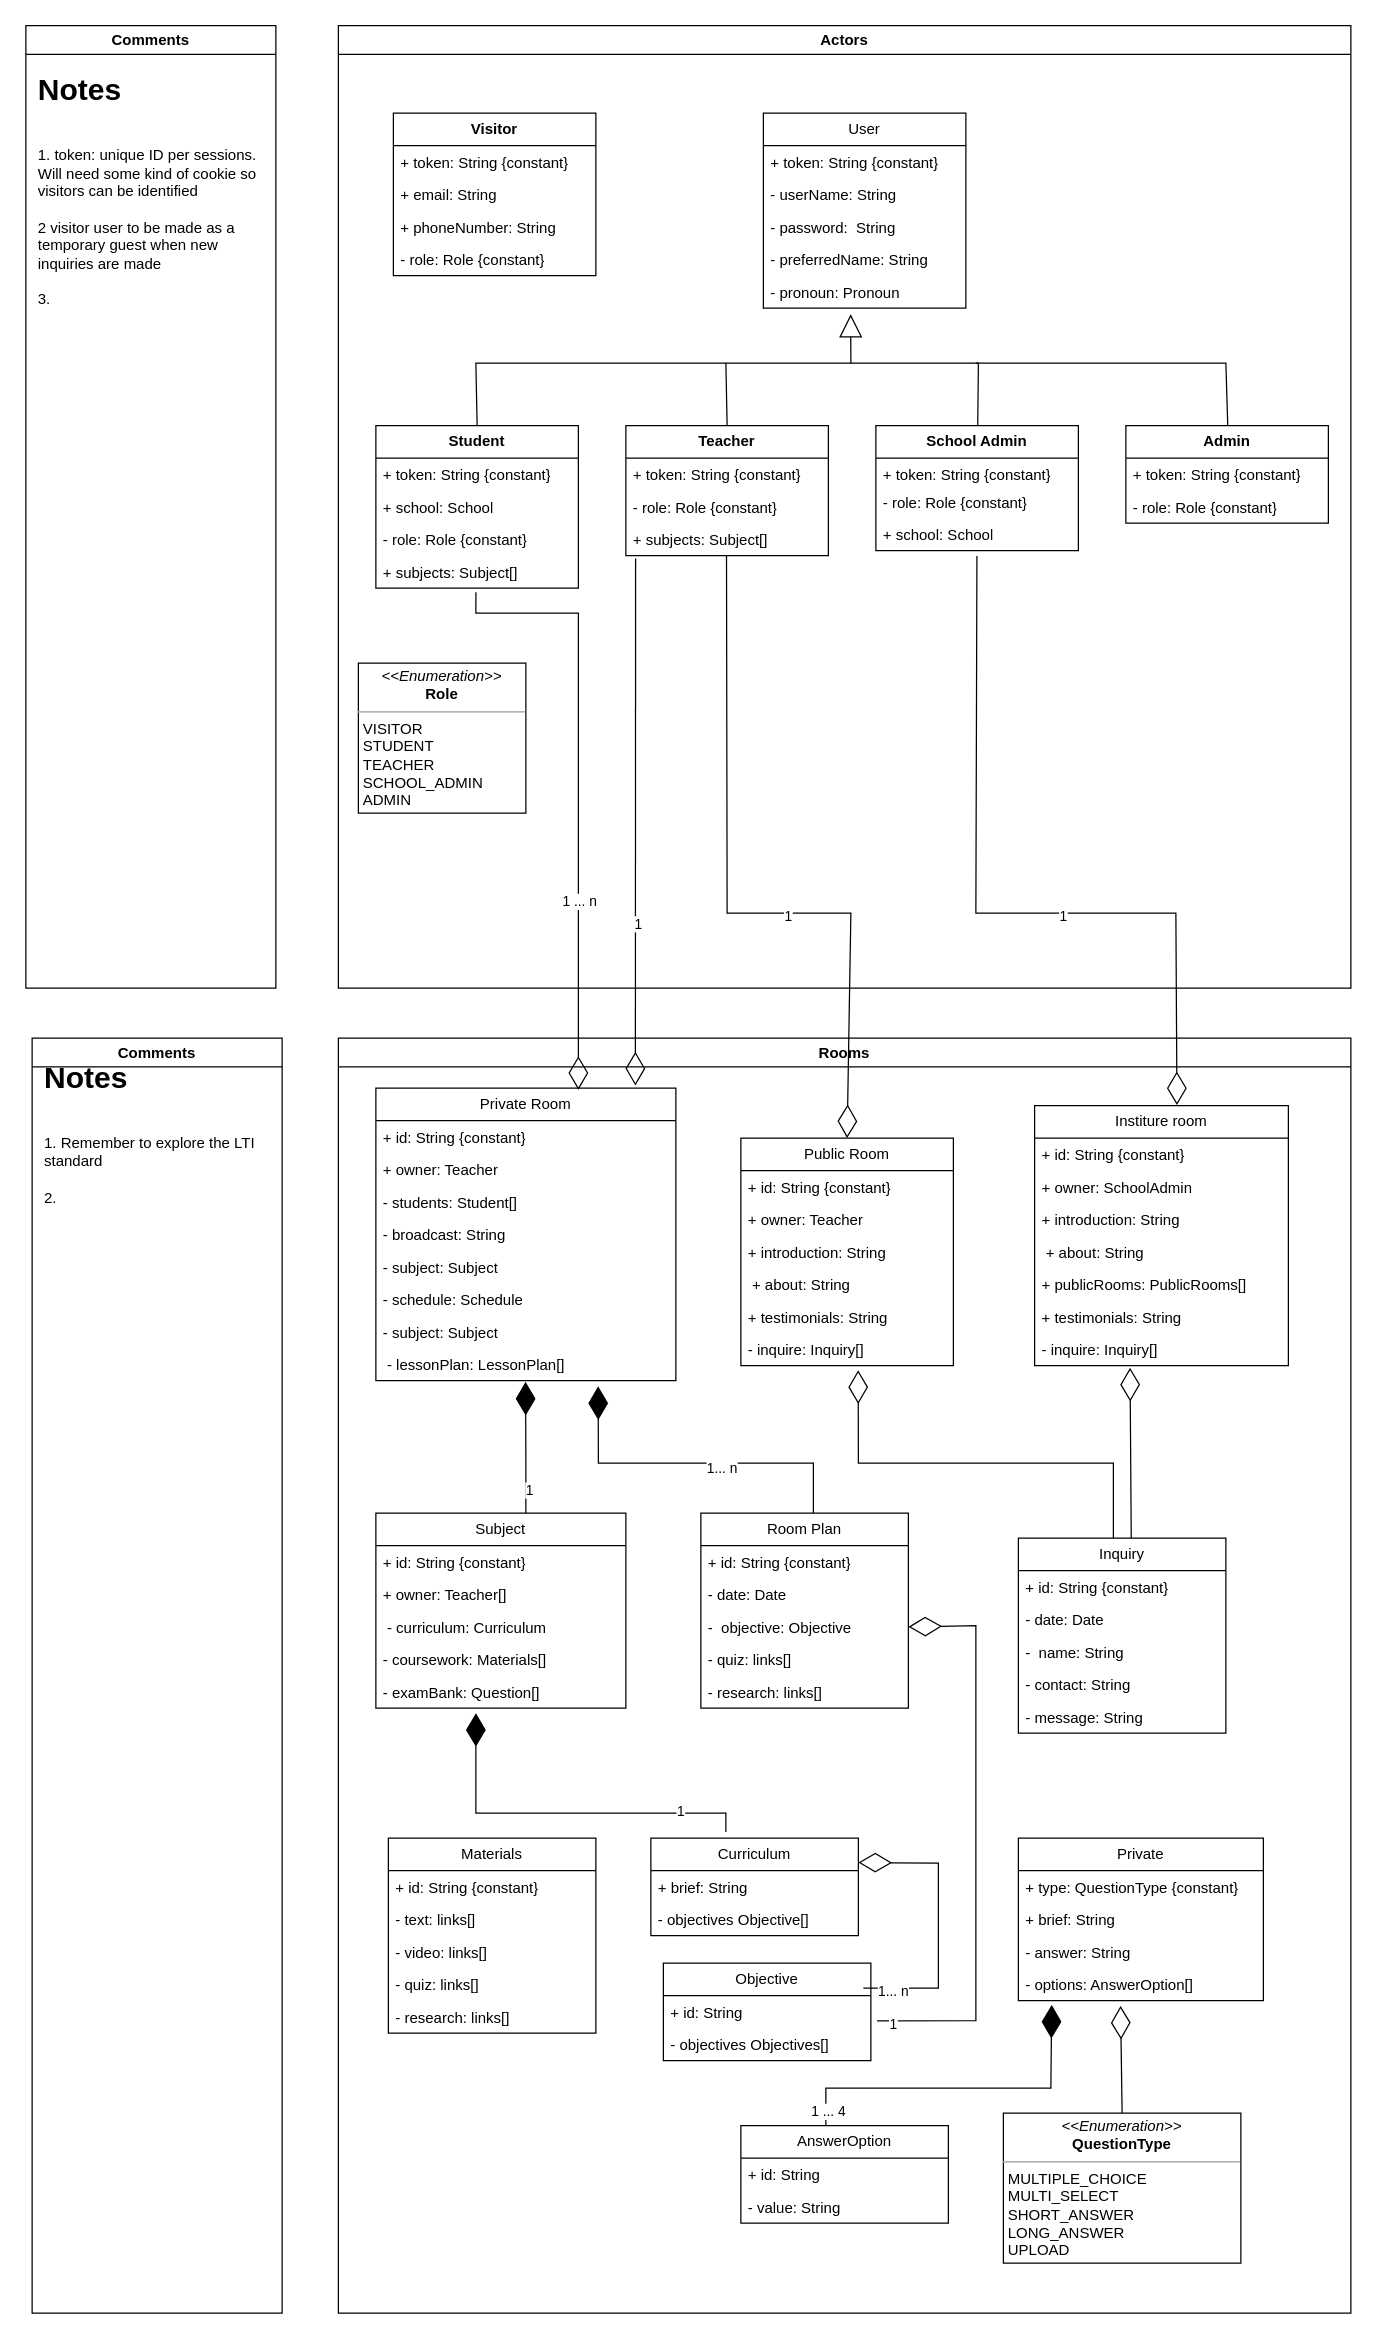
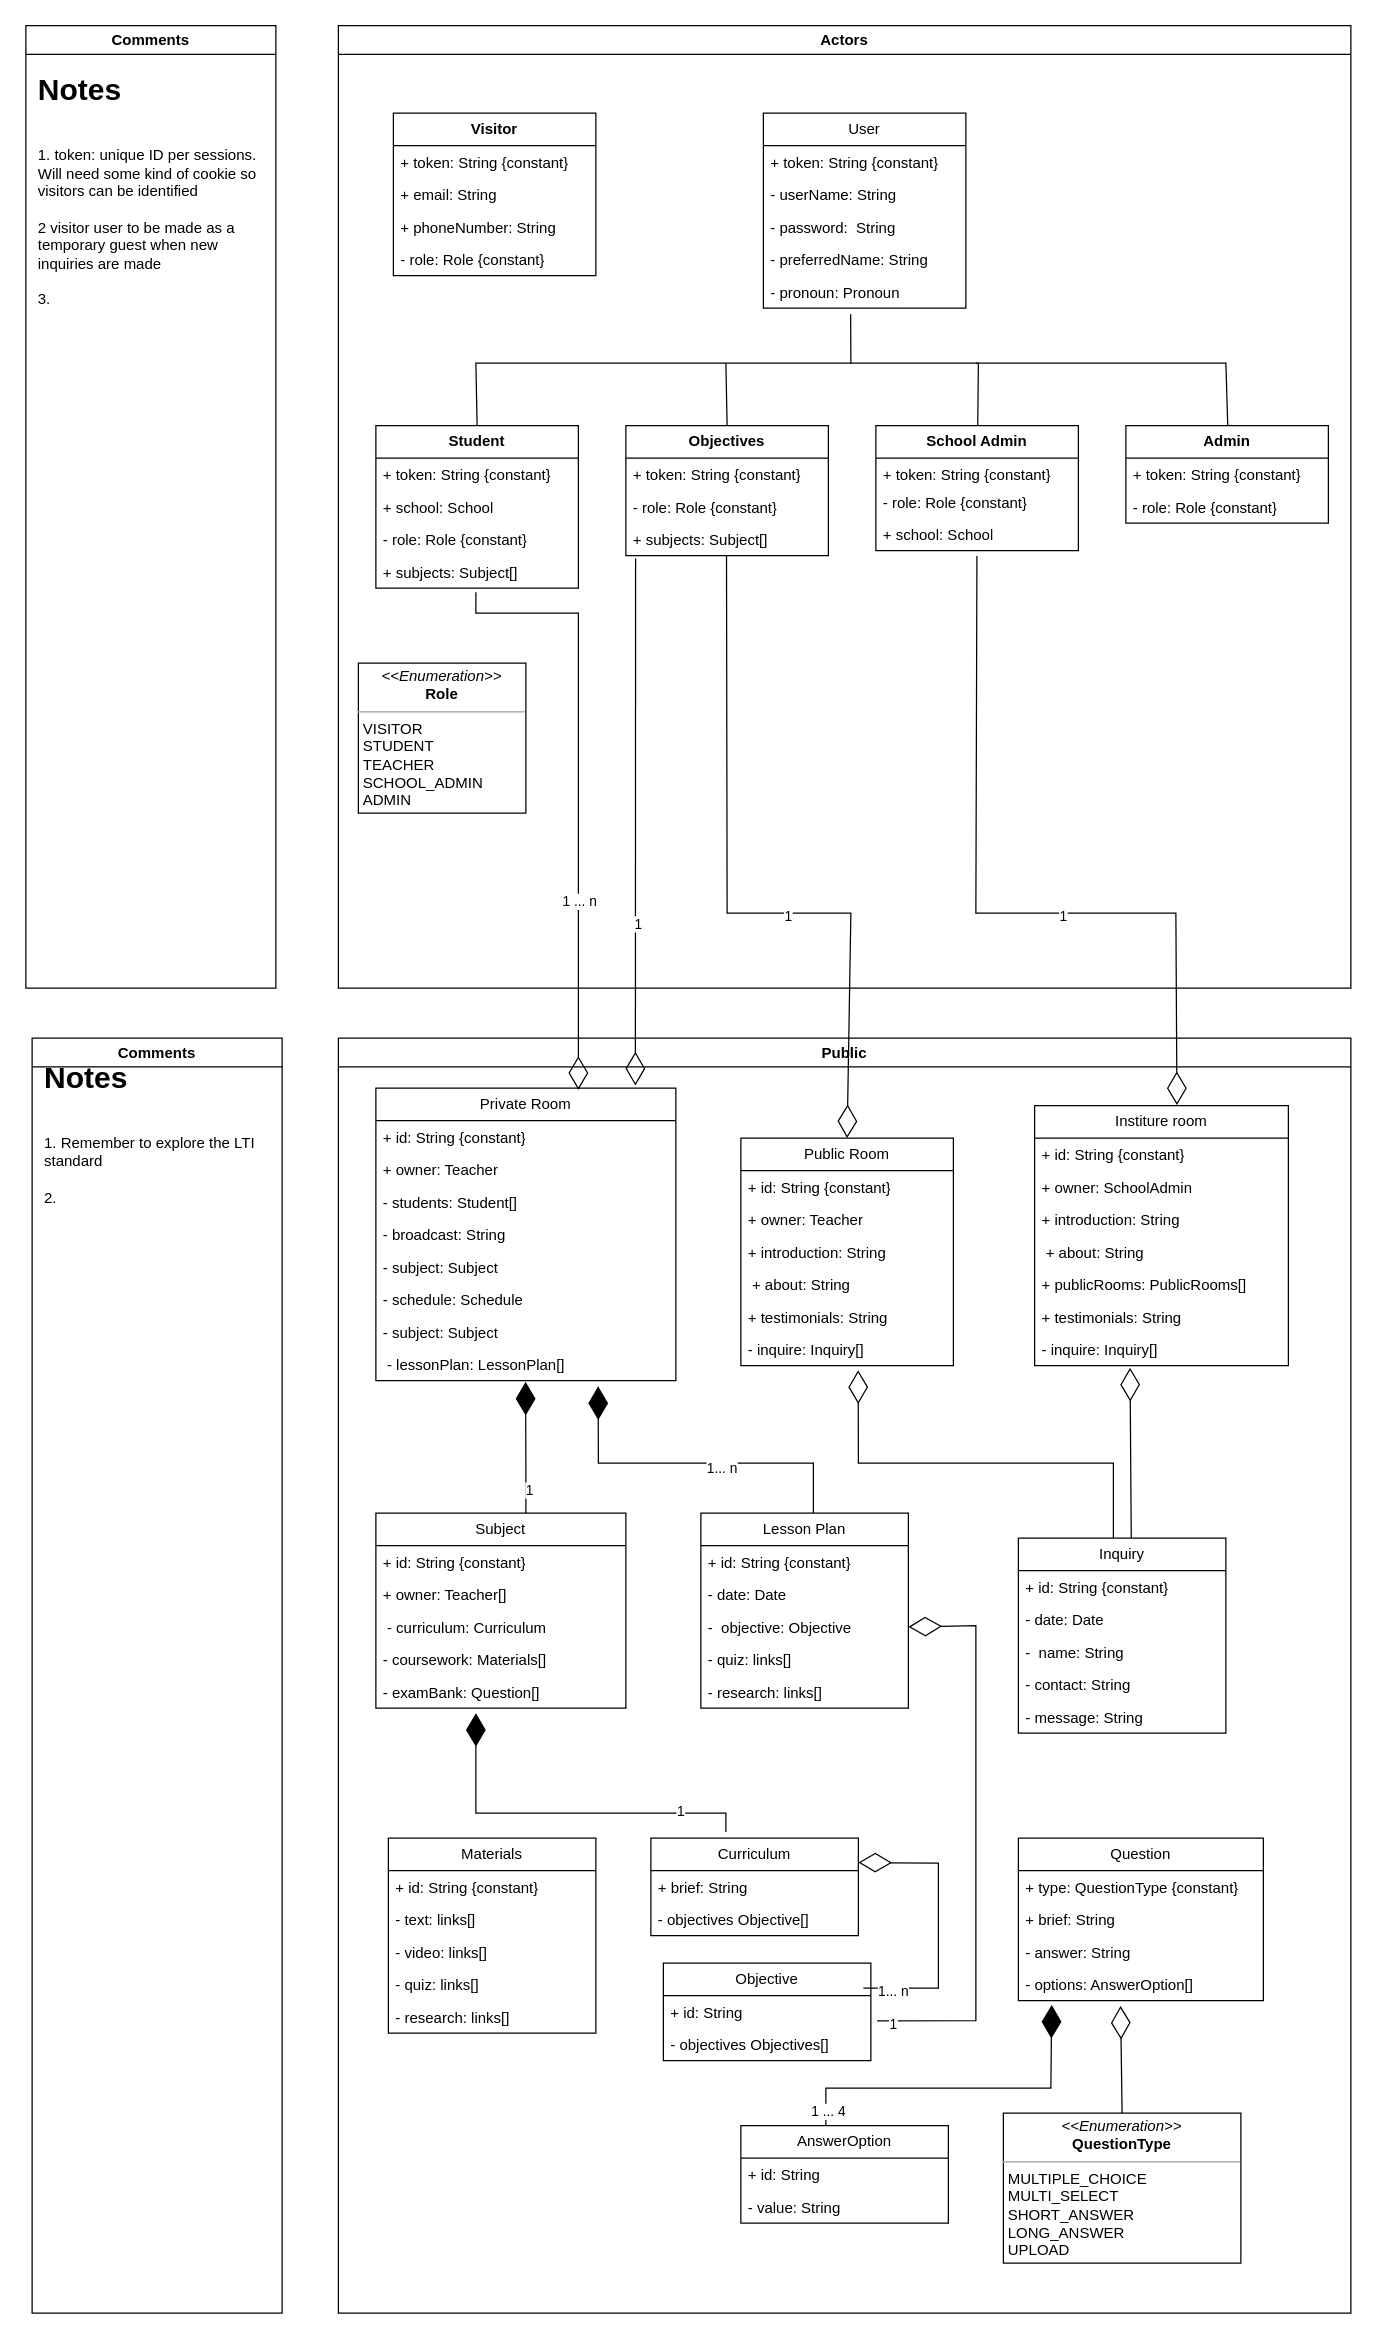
- <mxCell id="31" value="" style="endArrow=block;endSize=16;endFill=0;html=1;rounded=0;exitX=0.5;exitY=0;exitDx=0;exitDy=0;entryX=0.431;entryY=1.187;entryDx=0;entryDy=0;entryPerimeter=0;" parent="2" source="3" target="29" edge="1"><mxGeometry width="160" relative="1" as="geometry"><mxPoint x="280" y="500" as="sourcePoint" /><mxPoint x="440" y="500" as="targetPoint" /><Array as="points"><mxPoint x="110" y="270" /><mxPoint x="410" y="270" /></Array></mxGeometry></mxCell>
+ <mxCell id="31" value="" style="endArrow=none;endSize=16;endFill=0;html=1;rounded=0;exitX=0.5;exitY=0;exitDx=0;exitDy=0;entryX=0.431;entryY=1.187;entryDx=0;entryDy=0;entryPerimeter=0;" parent="2" source="3" target="29" edge="1"><mxGeometry width="160" relative="1" as="geometry"><mxPoint x="280" y="500" as="sourcePoint" /><mxPoint x="440" y="500" as="targetPoint" /><Array as="points"><mxPoint x="110" y="270" /><mxPoint x="410" y="270" /></Array></mxGeometry></mxCell>
- <mxCell id="8" value="&lt;b&gt;Teacher&lt;/b&gt;" style="swimlane;fontStyle=0;childLayout=stackLayout;horizontal=1;startSize=26;fillColor=none;horizontalStack=0;resizeParent=1;resizeParentMax=0;resizeLast=0;collapsible=1;marginBottom=0;whiteSpace=wrap;html=1;" parent="2" vertex="1"><mxGeometry x="230" y="320" width="162" height="104" as="geometry" /></mxCell>
+ <mxCell id="8" value="&lt;b&gt;Objectives&lt;/b&gt;" style="swimlane;fontStyle=0;childLayout=stackLayout;horizontal=1;startSize=26;fillColor=none;horizontalStack=0;resizeParent=1;resizeParentMax=0;resizeLast=0;collapsible=1;marginBottom=0;whiteSpace=wrap;html=1;" parent="2" vertex="1"><mxGeometry x="230" y="320" width="162" height="104" as="geometry" /></mxCell>
- <mxCell id="35" value="Rooms" style="swimlane;whiteSpace=wrap;html=1;startSize=23;" parent="1" vertex="1"><mxGeometry x="270" y="830" width="810" height="1020" as="geometry" /></mxCell>
+ <mxCell id="35" value="Public" style="swimlane;whiteSpace=wrap;html=1;startSize=23;" parent="1" vertex="1"><mxGeometry x="270" y="830" width="810" height="1020" as="geometry" /></mxCell>
- <mxCell id="57" value="Room Plan" style="swimlane;fontStyle=0;childLayout=stackLayout;horizontal=1;startSize=26;fillColor=none;horizontalStack=0;resizeParent=1;resizeParentMax=0;resizeLast=0;collapsible=1;marginBottom=0;whiteSpace=wrap;html=1;" vertex="1" parent="35"><mxGeometry x="290" y="380" width="166" height="156" as="geometry" /></mxCell>
+ <mxCell id="57" value="Lesson Plan" style="swimlane;fontStyle=0;childLayout=stackLayout;horizontal=1;startSize=26;fillColor=none;horizontalStack=0;resizeParent=1;resizeParentMax=0;resizeLast=0;collapsible=1;marginBottom=0;whiteSpace=wrap;html=1;" vertex="1" parent="35"><mxGeometry x="290" y="380" width="166" height="156" as="geometry" /></mxCell>
- <mxCell id="86" value="Private" style="swimlane;fontStyle=0;childLayout=stackLayout;horizontal=1;startSize=26;fillColor=none;horizontalStack=0;resizeParent=1;resizeParentMax=0;resizeLast=0;collapsible=1;marginBottom=0;whiteSpace=wrap;html=1;" vertex="1" parent="35"><mxGeometry x="544" y="640" width="196" height="130" as="geometry" /></mxCell>
+ <mxCell id="86" value="Question" style="swimlane;fontStyle=0;childLayout=stackLayout;horizontal=1;startSize=26;fillColor=none;horizontalStack=0;resizeParent=1;resizeParentMax=0;resizeLast=0;collapsible=1;marginBottom=0;whiteSpace=wrap;html=1;" vertex="1" parent="35"><mxGeometry x="544" y="640" width="196" height="130" as="geometry" /></mxCell>
